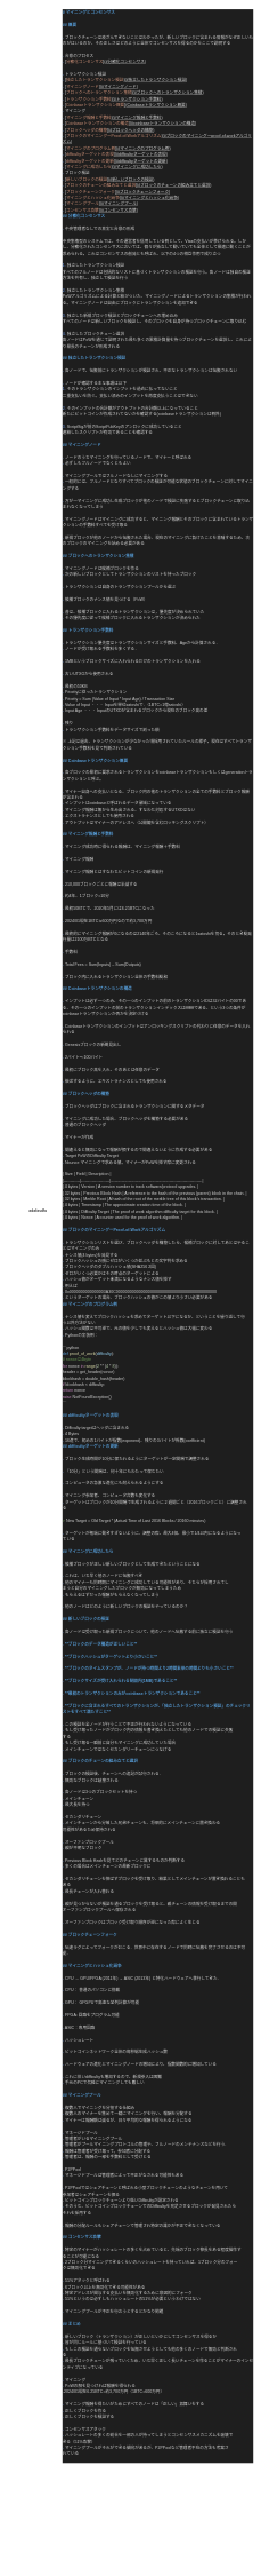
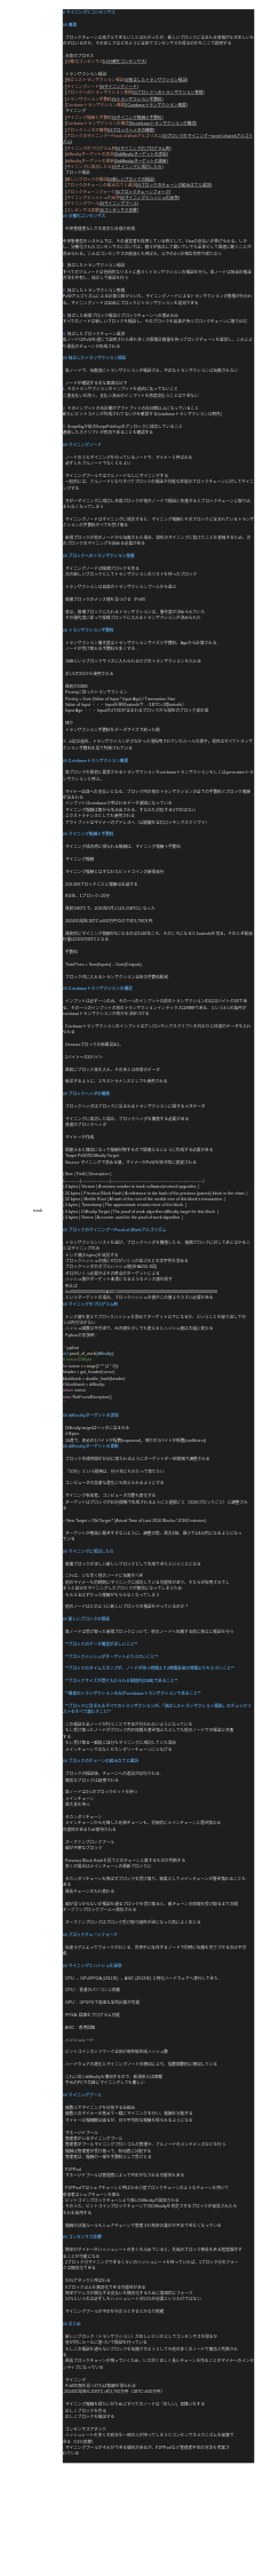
- <mxCell id="3" value="adafasdfa" style="text;strokeColor=none;align=center;fillColor=none;html=1;verticalAlign=middle;whiteSpace=wrap;rounded=0;fontFamily=Helvetica;" vertex="1" parent="1"><mxGeometry x="20" y="3510" width="180" height="30" as="geometry" /></mxCell>
+ <mxCell id="3" value="track" style="text;strokeColor=none;align=center;fillColor=none;html=1;verticalAlign=middle;whiteSpace=wrap;rounded=0;fontFamily=Helvetica;" vertex="1" parent="1"><mxGeometry x="20" y="3510" width="180" height="30" as="geometry" /></mxCell>
